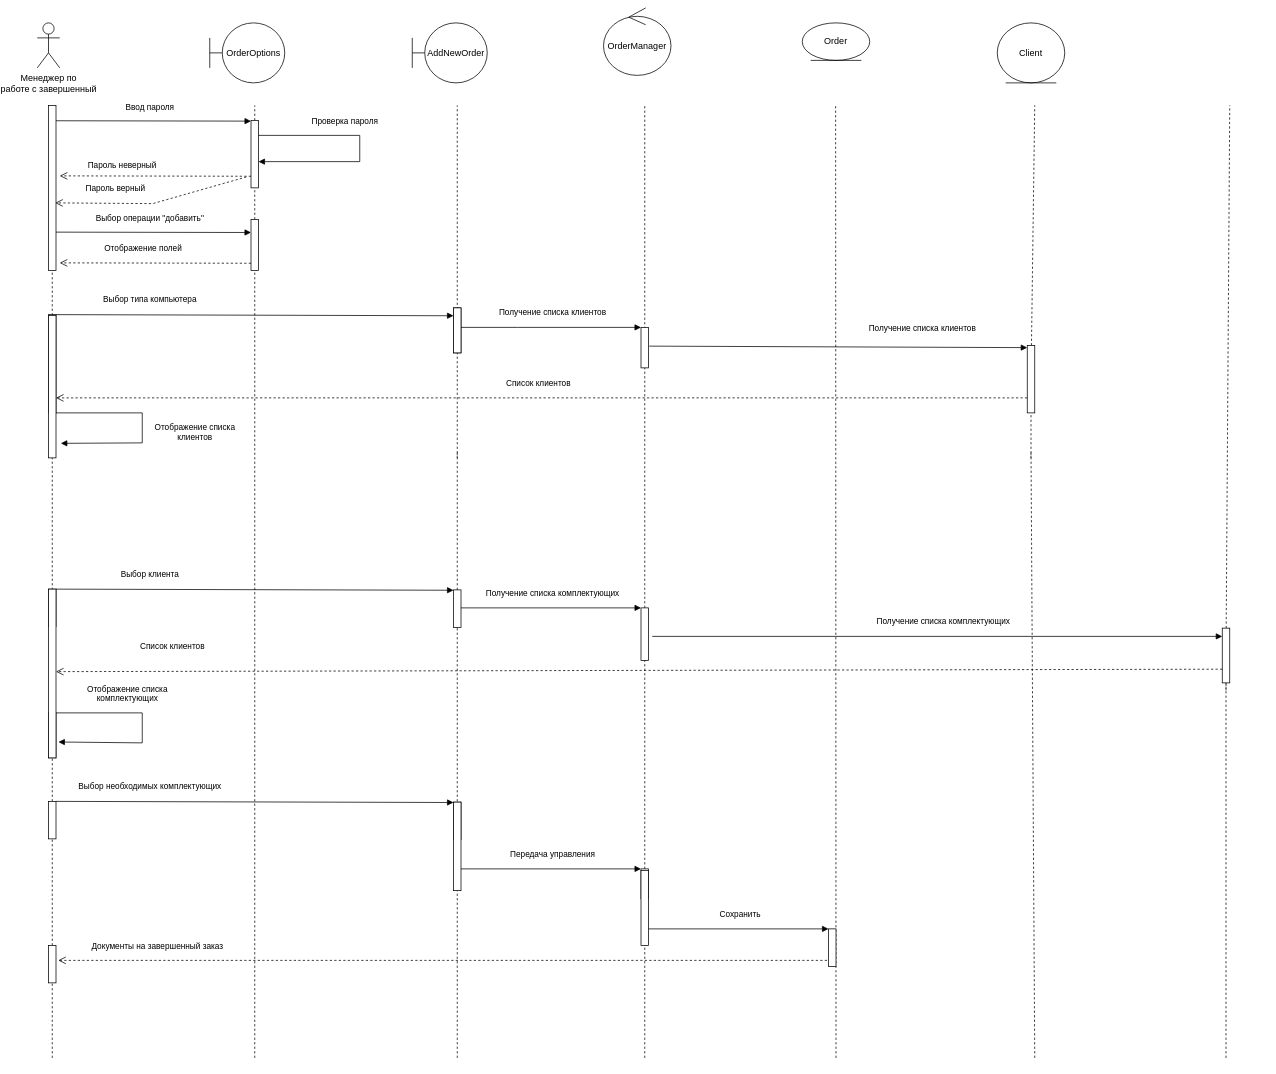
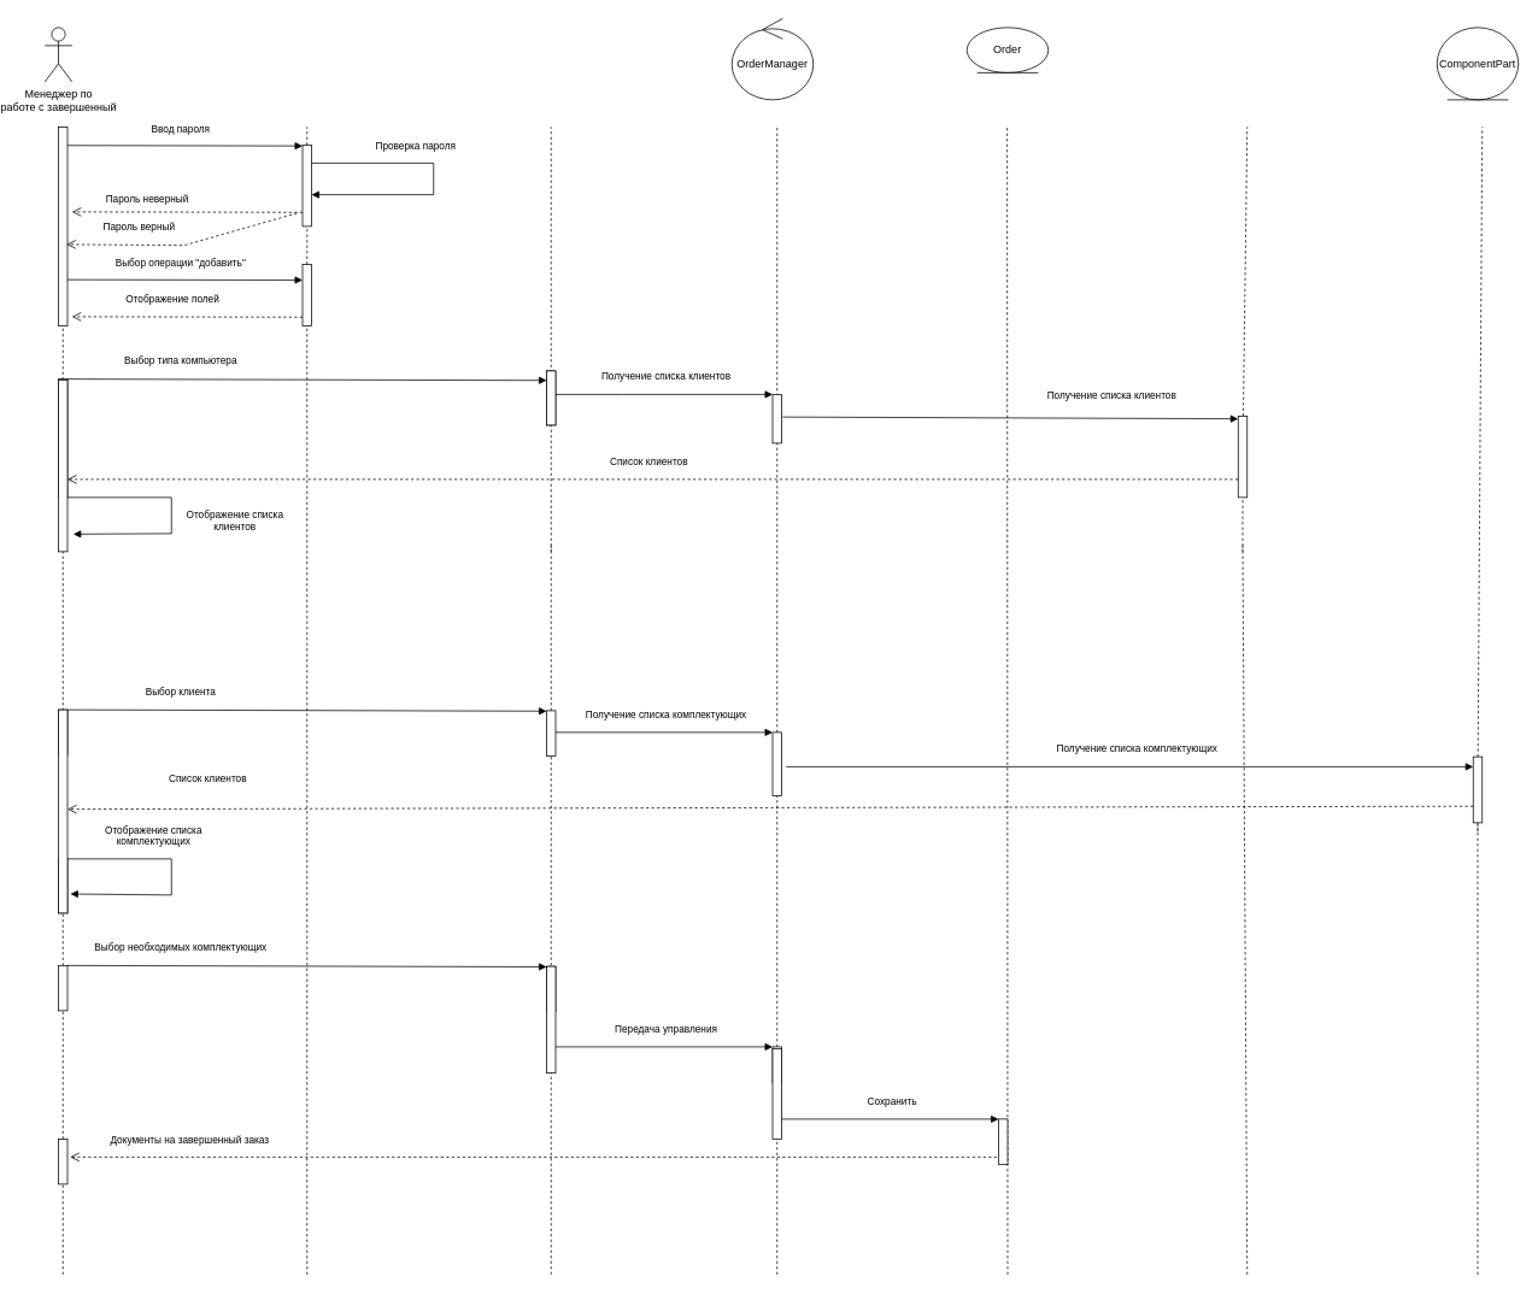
- <mxCell id="5" value="OrderManager" style="ellipse;shape=umlControl;whiteSpace=wrap;html=1;" parent="1" vertex="1"><mxGeometry x="775" y="10" width="90" height="90" as="geometry" /></mxCell>
+ <mxCell id="5" value="OrderManager" style="ellipse;shape=umlControl;whiteSpace=wrap;html=1;" parent="1" vertex="1"><mxGeometry x="780" y="20" width="90" height="90" as="geometry" /></mxCell>
- <mxCell id="3" value="OrderOptions" style="shape=umlBoundary;whiteSpace=wrap;html=1;" parent="1" vertex="1"><mxGeometry x="250" y="30" width="100" height="80" as="geometry" /></mxCell>
- <mxCell id="4" value="AddNewOrder" style="shape=umlBoundary;whiteSpace=wrap;html=1;" parent="1" vertex="1"><mxGeometry x="520" y="30" width="100" height="80" as="geometry" /></mxCell>
- <mxCell id="7" value="Client" style="ellipse;shape=umlEntity;whiteSpace=wrap;html=1;" parent="1" vertex="1"><mxGeometry x="1300" y="30" width="90" height="80" as="geometry" /></mxCell>
+ <mxCell id="8" value="ComponentPart" style="ellipse;shape=umlEntity;whiteSpace=wrap;html=1;" parent="1" vertex="1"><mxGeometry x="1560" y="30" width="90" height="80" as="geometry" /></mxCell>
